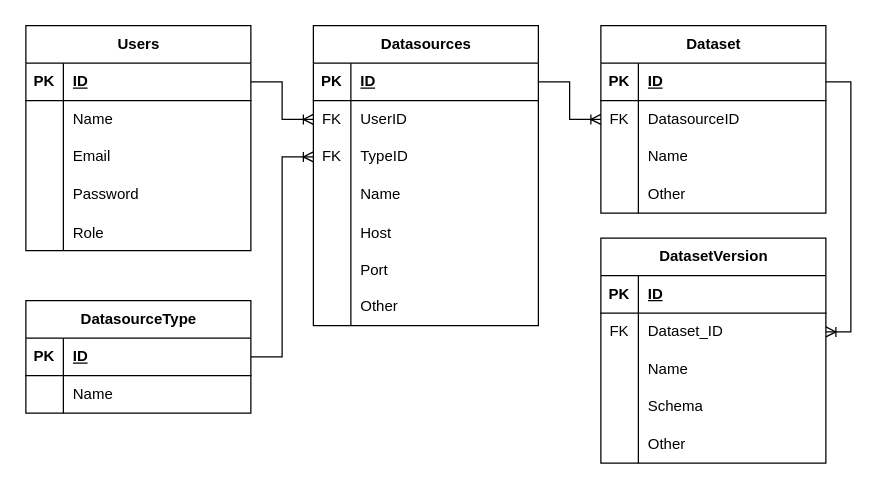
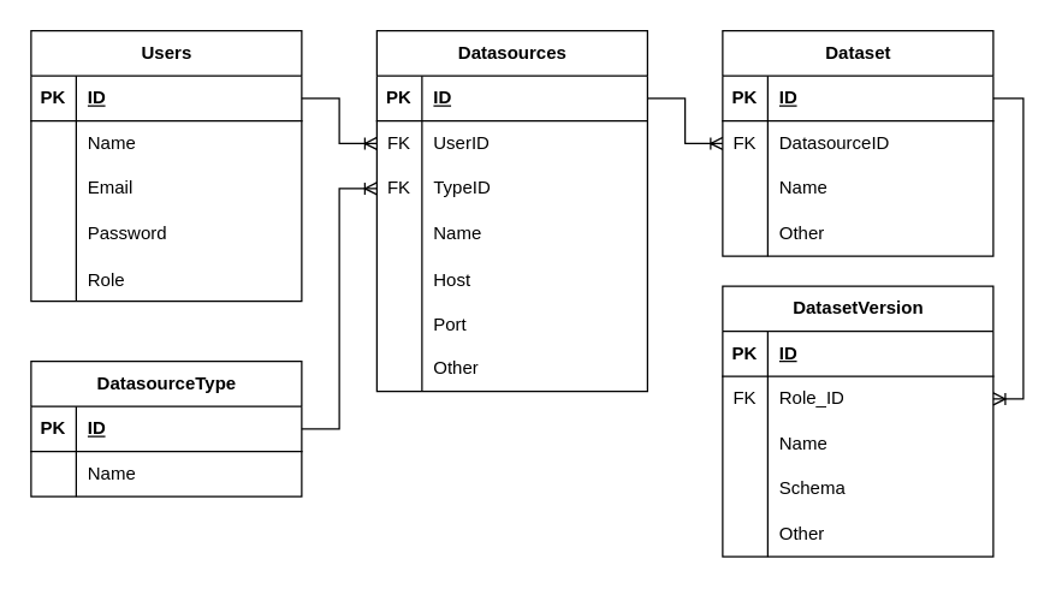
- <mxCell id="59" value="Dataset_ID" style="shape=partialRectangle;connectable=0;fillColor=none;top=0;left=0;bottom=0;right=0;align=left;spacingLeft=6;fontStyle=0;overflow=hidden;whiteSpace=wrap;html=1;" vertex="1" parent="57"><mxGeometry x="30" width="150" height="30" as="geometry"><mxRectangle width="150" height="30" as="alternateBounds" /></mxGeometry></mxCell>
+ <mxCell id="59" value="Role_ID" style="shape=partialRectangle;connectable=0;fillColor=none;top=0;left=0;bottom=0;right=0;align=left;spacingLeft=6;fontStyle=0;overflow=hidden;whiteSpace=wrap;html=1;" vertex="1" parent="57"><mxGeometry x="30" width="150" height="30" as="geometry"><mxRectangle width="150" height="30" as="alternateBounds" /></mxGeometry></mxCell>
